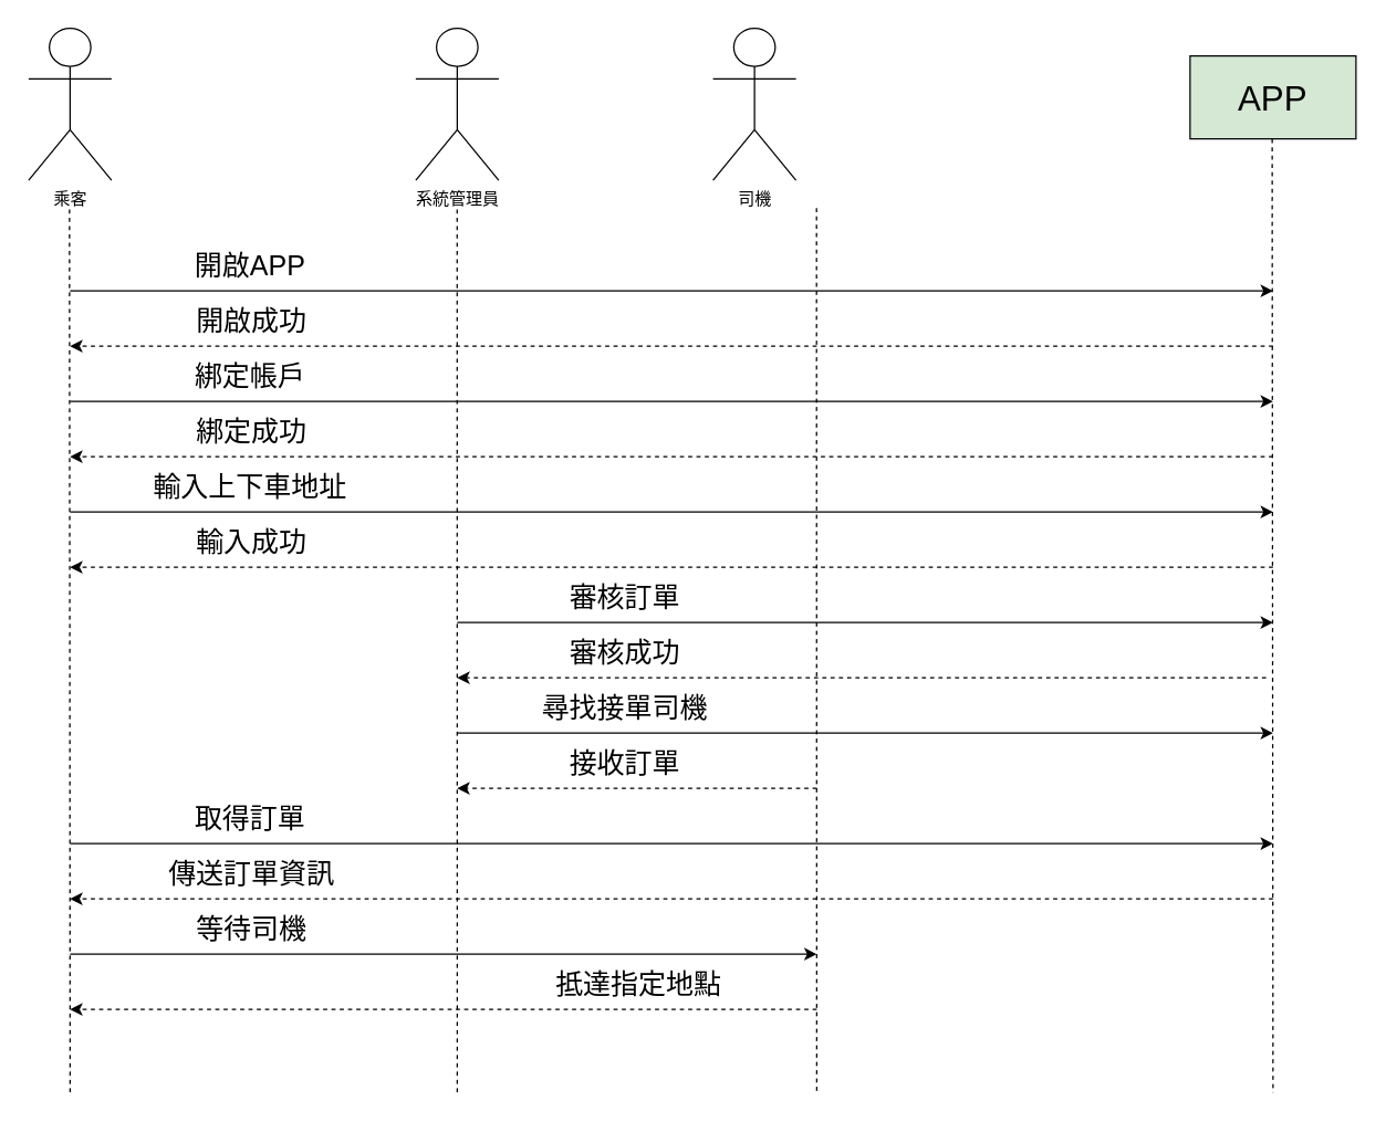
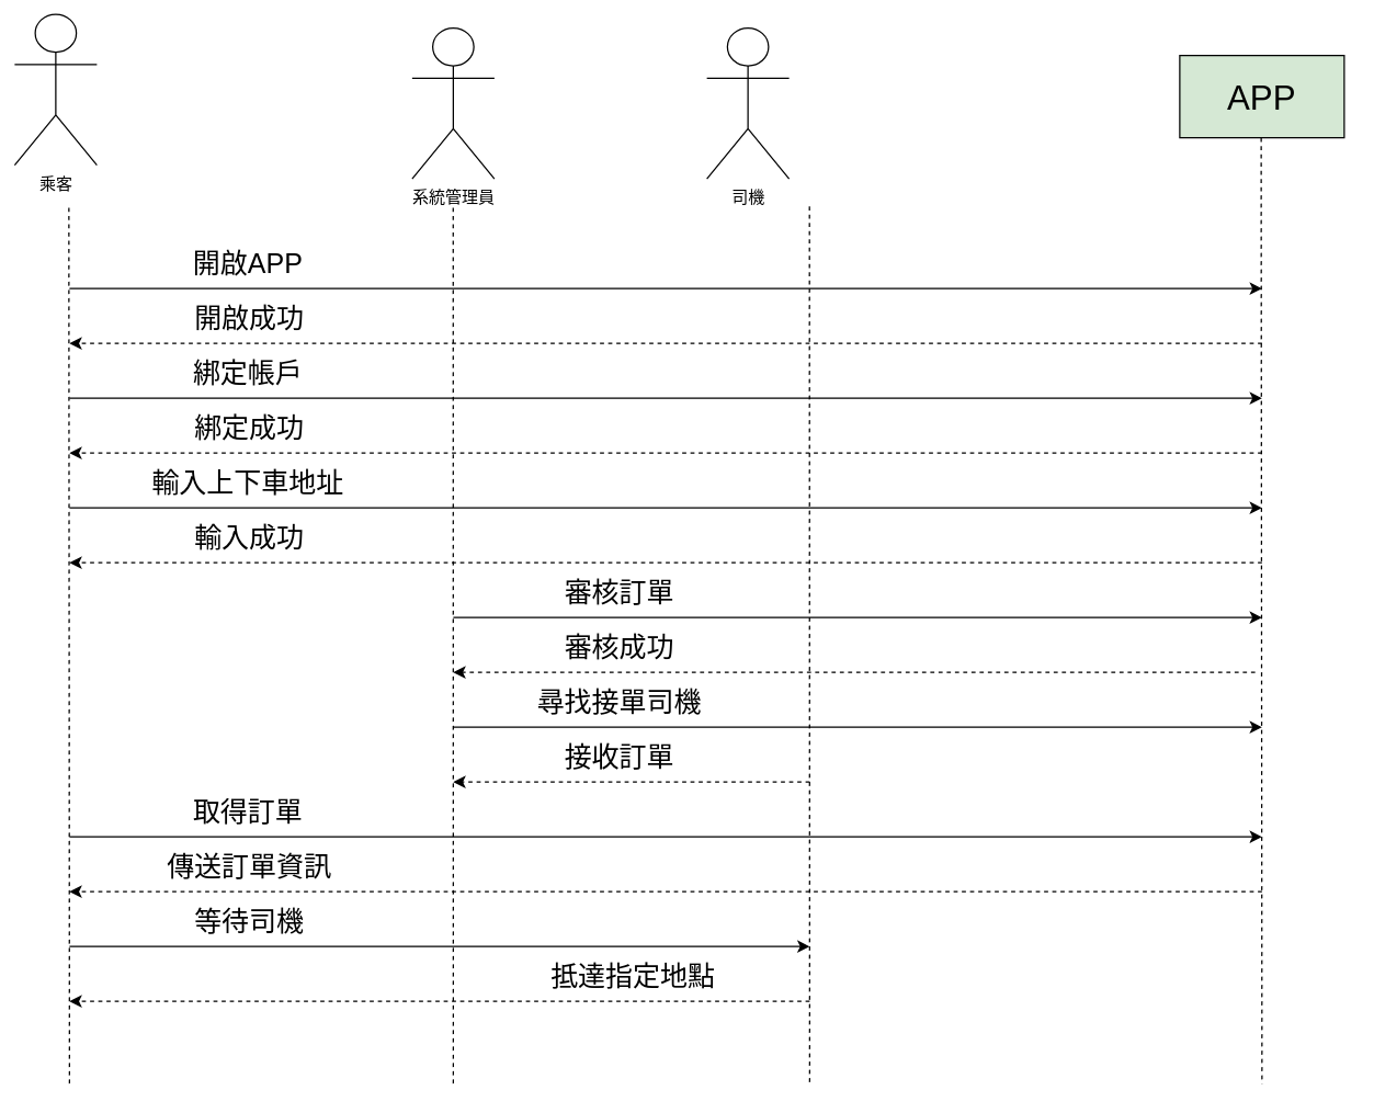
- <mxCell id="2" value="乘客" style="shape=umlActor;verticalLabelPosition=bottom;verticalAlign=top;html=1;outlineConnect=0;" parent="1" vertex="1"><mxGeometry x="20" y="20" width="60" height="110" as="geometry" /></mxCell>
+ <mxCell id="2" value="乘客" style="shape=umlActor;verticalLabelPosition=bottom;verticalAlign=top;html=1;outlineConnect=0;" parent="1" vertex="1"><mxGeometry x="10" y="10" width="60" height="110" as="geometry" /></mxCell>
